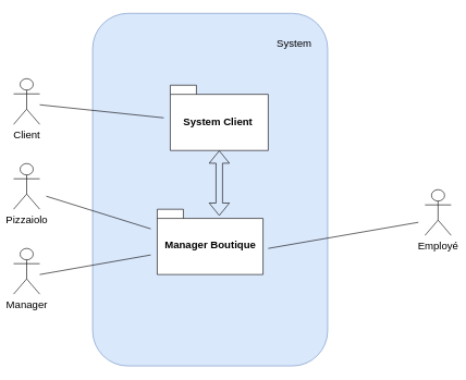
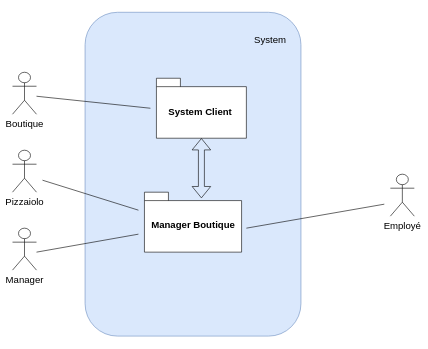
- <mxCell id="5" value="Client" style="shape=umlActor;verticalLabelPosition=bottom;labelBackgroundColor=#ffffff;verticalAlign=top;html=1;fontSize=16;align=center;" parent="1" vertex="1"><mxGeometry x="20" y="120" width="40" height="70" as="geometry" /></mxCell>
+ <mxCell id="5" value="Boutique" style="shape=umlActor;verticalLabelPosition=bottom;labelBackgroundColor=#ffffff;verticalAlign=top;html=1;fontSize=16;align=center;" parent="1" vertex="1"><mxGeometry x="20" y="120" width="40" height="70" as="geometry" /></mxCell>
